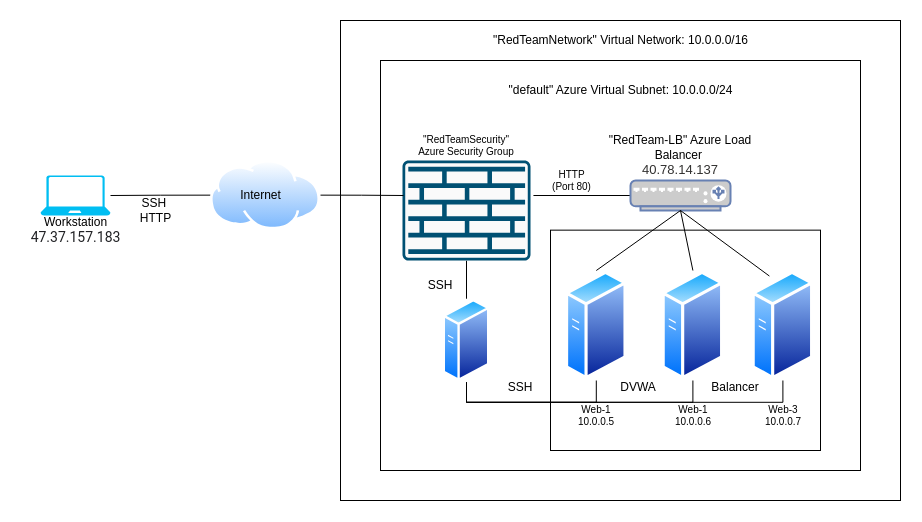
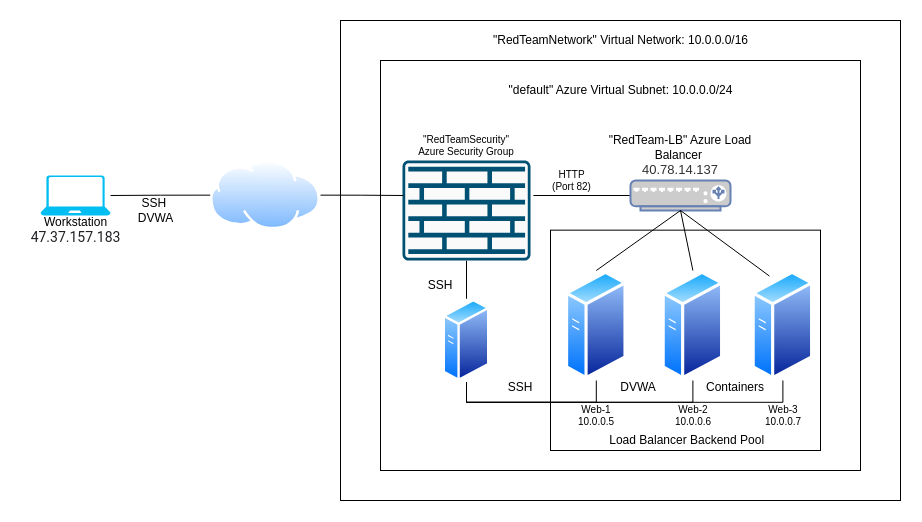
- <mxCell id="24" value="HTTP &lt;br style=&quot;font-size: 10px;&quot;&gt;(Port 80)" style="text;html=1;strokeColor=none;fillColor=none;align=center;verticalAlign=middle;whiteSpace=wrap;rounded=0;fontSize=10;" parent="1" vertex="1"><mxGeometry x="540" y="170" width="63.4" height="20" as="geometry" /></mxCell>
+ <mxCell id="24" value="HTTP &lt;br style=&quot;font-size: 10px;&quot;&gt;(Port 82)" style="text;html=1;strokeColor=none;fillColor=none;align=center;verticalAlign=middle;whiteSpace=wrap;rounded=0;fontSize=10;" parent="1" vertex="1"><mxGeometry x="540" y="170" width="63.4" height="20" as="geometry" /></mxCell>
- <mxCell id="21" value="Internet&lt;br&gt;" style="text;html=1;align=center;verticalAlign=middle;resizable=0;points=[];autosize=1;strokeColor=none;fillColor=none;" parent="1" vertex="1"><mxGeometry x="230" y="184.65" width="60" height="20" as="geometry" /></mxCell>
- <mxCell id="23" value="SSH&amp;nbsp;&lt;br&gt;HTTP" style="text;html=1;align=center;verticalAlign=middle;resizable=0;points=[];autosize=1;strokeColor=none;fillColor=none;" parent="1" vertex="1"><mxGeometry x="130" y="195" width="50" height="30" as="geometry" /></mxCell>
+ <mxCell id="23" value="SSH&amp;nbsp;&lt;br&gt;DVWA" style="text;html=1;align=center;verticalAlign=middle;resizable=0;points=[];autosize=1;strokeColor=none;fillColor=none;" parent="1" vertex="1"><mxGeometry x="130" y="195" width="50" height="30" as="geometry" /></mxCell>
- <mxCell id="38" value="Balancer" style="text;html=1;strokeColor=none;fillColor=none;align=center;verticalAlign=middle;whiteSpace=wrap;rounded=0;" parent="1" vertex="1"><mxGeometry x="710" y="376.79" width="50" height="20" as="geometry" /></mxCell>
+ <mxCell id="38" value="Containers" style="text;html=1;strokeColor=none;fillColor=none;align=center;verticalAlign=middle;whiteSpace=wrap;rounded=0;" parent="1" vertex="1"><mxGeometry x="710" y="376.79" width="50" height="20" as="geometry" /></mxCell>
- <mxCell id="26" value="Web-1&lt;br&gt;10.0.0.6" style="text;html=1;strokeColor=none;fillColor=none;align=center;verticalAlign=middle;whiteSpace=wrap;rounded=0;fontSize=10;" parent="1" vertex="1"><mxGeometry x="663.2" y="400" width="60" height="30" as="geometry" /></mxCell>
+ <mxCell id="26" value="Web-2&lt;br&gt;10.0.0.6" style="text;html=1;strokeColor=none;fillColor=none;align=center;verticalAlign=middle;whiteSpace=wrap;rounded=0;fontSize=10;" parent="1" vertex="1"><mxGeometry x="663.2" y="400" width="60" height="30" as="geometry" /></mxCell>
+ <mxCell id="34" value="&amp;nbsp;Load Balancer Backend Pool" style="text;html=1;strokeColor=none;fillColor=none;align=center;verticalAlign=middle;whiteSpace=wrap;rounded=0;" parent="1" vertex="1"><mxGeometry x="598.8" y="430" width="172.4" height="20" as="geometry" /></mxCell>
